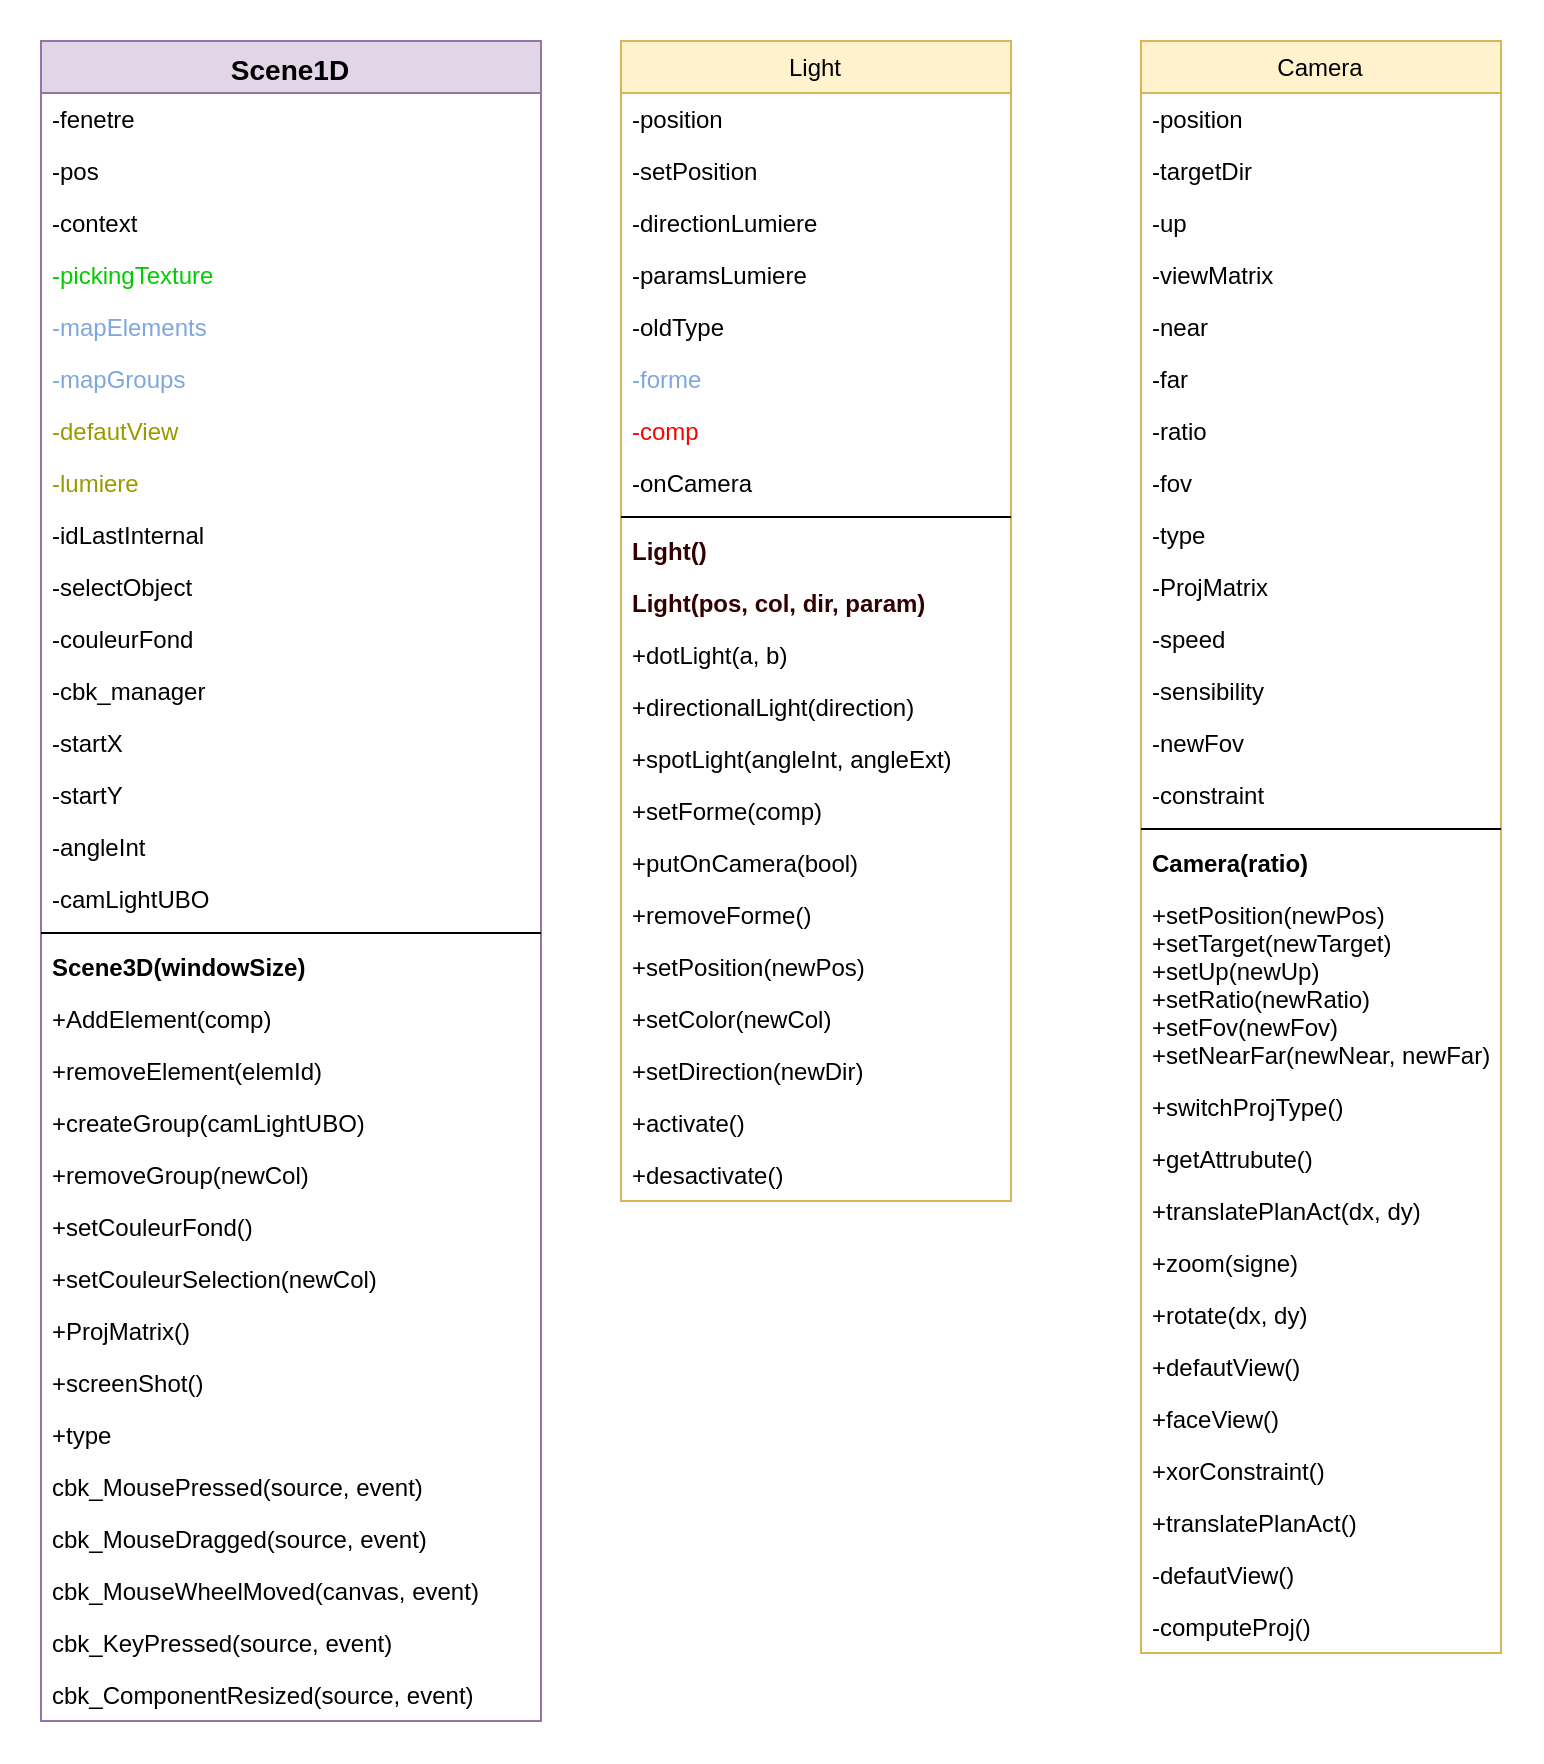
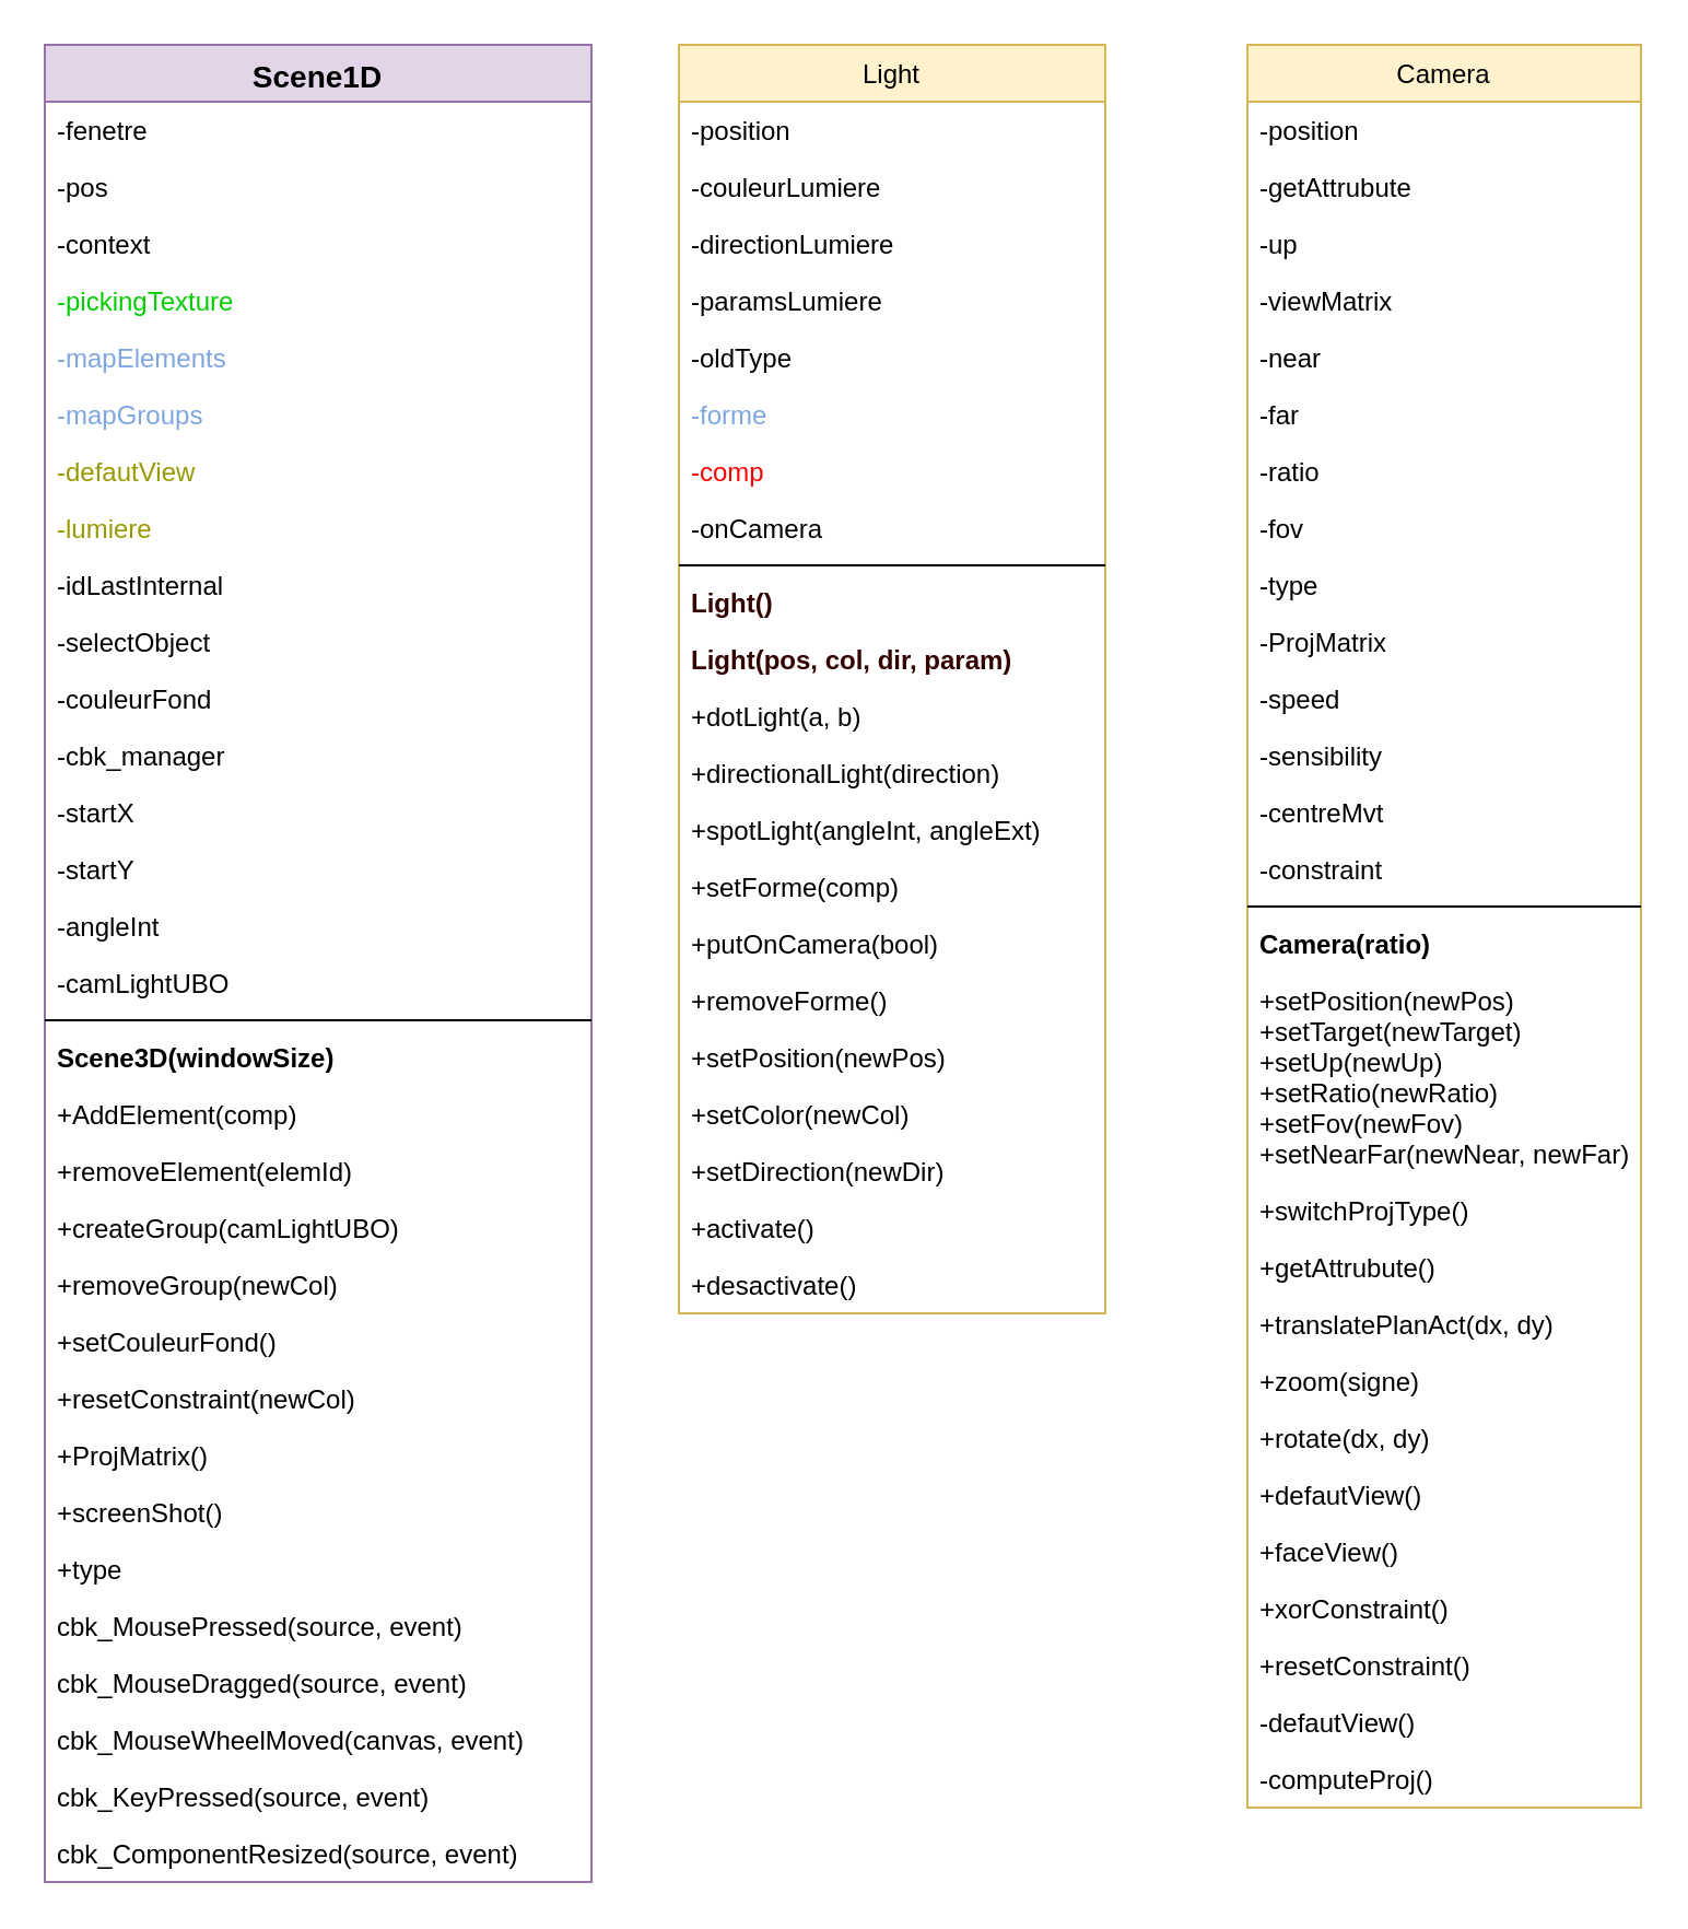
- <mxCell id="37" value="-setPosition" style="text;align=left;verticalAlign=top;spacingLeft=4;spacingRight=4;overflow=hidden;rotatable=0;points=[[0,0.5],[1,0.5]];portConstraint=eastwest;rounded=0;shadow=0;html=0;" vertex="1" parent="35"><mxGeometry y="52" width="195" height="26" as="geometry" /></mxCell>
+ <mxCell id="37" value="-couleurLumiere" style="text;align=left;verticalAlign=top;spacingLeft=4;spacingRight=4;overflow=hidden;rotatable=0;points=[[0,0.5],[1,0.5]];portConstraint=eastwest;rounded=0;shadow=0;html=0;" vertex="1" parent="35"><mxGeometry y="52" width="195" height="26" as="geometry" /></mxCell>
- <mxCell id="60" value="-targetDir" style="text;align=left;verticalAlign=top;spacingLeft=4;spacingRight=4;overflow=hidden;rotatable=0;points=[[0,0.5],[1,0.5]];portConstraint=eastwest;rounded=0;shadow=0;html=0;" vertex="1" parent="58"><mxGeometry y="52" width="180" height="26" as="geometry" /></mxCell>
+ <mxCell id="60" value="-getAttrubute" style="text;align=left;verticalAlign=top;spacingLeft=4;spacingRight=4;overflow=hidden;rotatable=0;points=[[0,0.5],[1,0.5]];portConstraint=eastwest;rounded=0;shadow=0;html=0;" vertex="1" parent="58"><mxGeometry y="52" width="180" height="26" as="geometry" /></mxCell>
- <mxCell id="71" value="-newFov" style="text;align=left;verticalAlign=top;spacingLeft=4;spacingRight=4;overflow=hidden;rotatable=0;points=[[0,0.5],[1,0.5]];portConstraint=eastwest;rounded=0;shadow=0;html=0;" vertex="1" parent="58"><mxGeometry y="338" width="180" height="26" as="geometry" /></mxCell>
+ <mxCell id="71" value="-centreMvt" style="text;align=left;verticalAlign=top;spacingLeft=4;spacingRight=4;overflow=hidden;rotatable=0;points=[[0,0.5],[1,0.5]];portConstraint=eastwest;rounded=0;shadow=0;html=0;" vertex="1" parent="58"><mxGeometry y="338" width="180" height="26" as="geometry" /></mxCell>
- <mxCell id="26" value="+setCouleurSelection(newCol)" style="text;align=left;verticalAlign=top;spacingLeft=4;spacingRight=4;overflow=hidden;rotatable=0;points=[[0,0.5],[1,0.5]];portConstraint=eastwest;rounded=0;shadow=0;html=0;" vertex="1" parent="2"><mxGeometry y="606" width="250" height="26" as="geometry" /></mxCell>
+ <mxCell id="26" value="+resetConstraint(newCol)" style="text;align=left;verticalAlign=top;spacingLeft=4;spacingRight=4;overflow=hidden;rotatable=0;points=[[0,0.5],[1,0.5]];portConstraint=eastwest;rounded=0;shadow=0;html=0;" vertex="1" parent="2"><mxGeometry y="606" width="250" height="26" as="geometry" /></mxCell>
- <mxCell id="84" value="+translatePlanAct()" style="text;align=left;verticalAlign=top;spacingLeft=4;spacingRight=4;overflow=hidden;rotatable=0;points=[[0,0.5],[1,0.5]];portConstraint=eastwest;rounded=0;shadow=0;html=0;" vertex="1" parent="58"><mxGeometry y="728" width="180" height="26" as="geometry" /></mxCell>
+ <mxCell id="84" value="+resetConstraint()" style="text;align=left;verticalAlign=top;spacingLeft=4;spacingRight=4;overflow=hidden;rotatable=0;points=[[0,0.5],[1,0.5]];portConstraint=eastwest;rounded=0;shadow=0;html=0;" vertex="1" parent="58"><mxGeometry y="728" width="180" height="26" as="geometry" /></mxCell>
